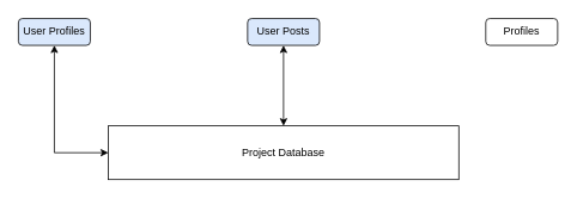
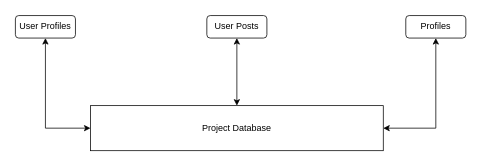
- <mxCell id="4" value="User Profiles" style="rounded=1;whiteSpace=wrap;html=1;fillColor=#dae8fc;" vertex="1" parent="1"><mxGeometry x="20" y="20" width="80" height="30" as="geometry" /></mxCell>
+ <mxCell id="4" value="User Profiles" style="rounded=1;whiteSpace=wrap;html=1;" vertex="1" parent="1"><mxGeometry x="20" y="20" width="80" height="30" as="geometry" /></mxCell>
- <mxCell id="8" value="User Posts" style="rounded=1;whiteSpace=wrap;html=1;fillColor=#dae8fc;" vertex="1" parent="1"><mxGeometry x="275" y="20" width="80" height="30" as="geometry" /></mxCell>
+ <mxCell id="8" value="User Posts" style="rounded=1;whiteSpace=wrap;html=1;" vertex="1" parent="1"><mxGeometry x="275" y="20" width="80" height="30" as="geometry" /></mxCell>
+ <mxCell id="5" style="edgeStyle=orthogonalEdgeStyle;rounded=0;orthogonalLoop=1;jettySize=auto;html=1;entryX=1;entryY=0.5;entryDx=0;entryDy=0;startArrow=classic;startFill=1;" edge="1" parent="1" source="6" target="2"><mxGeometry relative="1" as="geometry"><Array as="points"><mxPoint x="580" y="170" /></Array></mxGeometry></mxCell>
